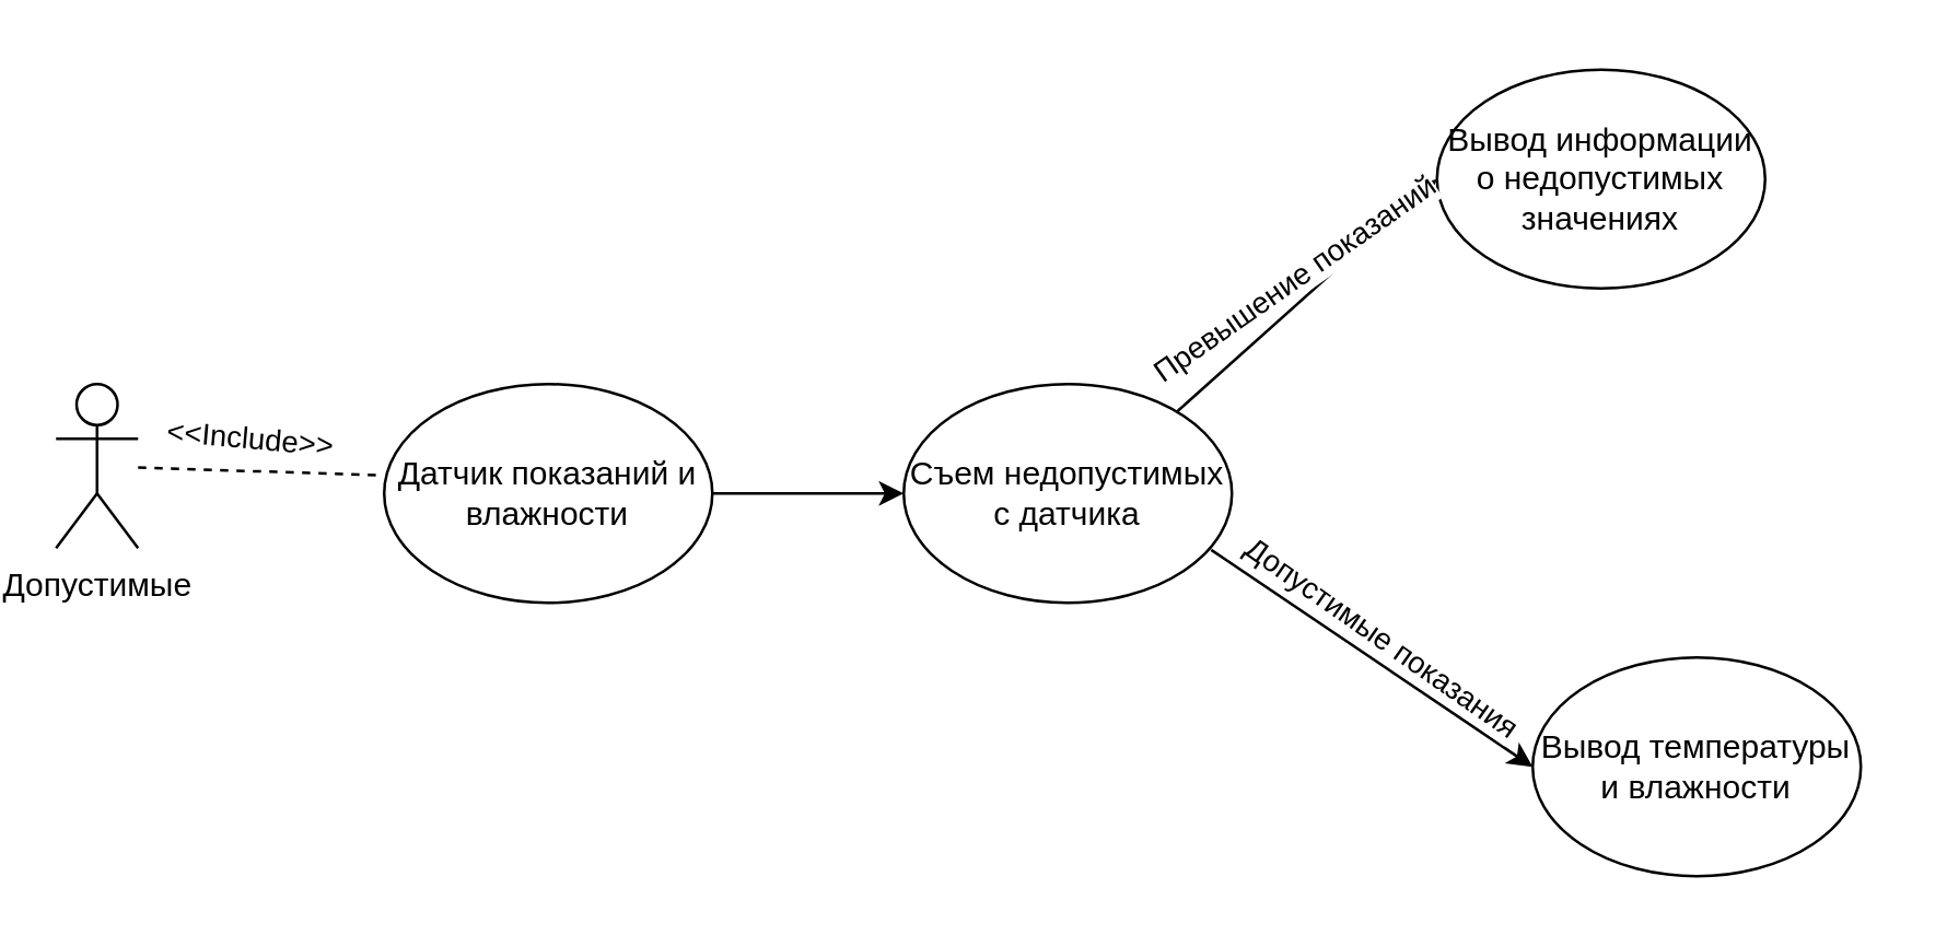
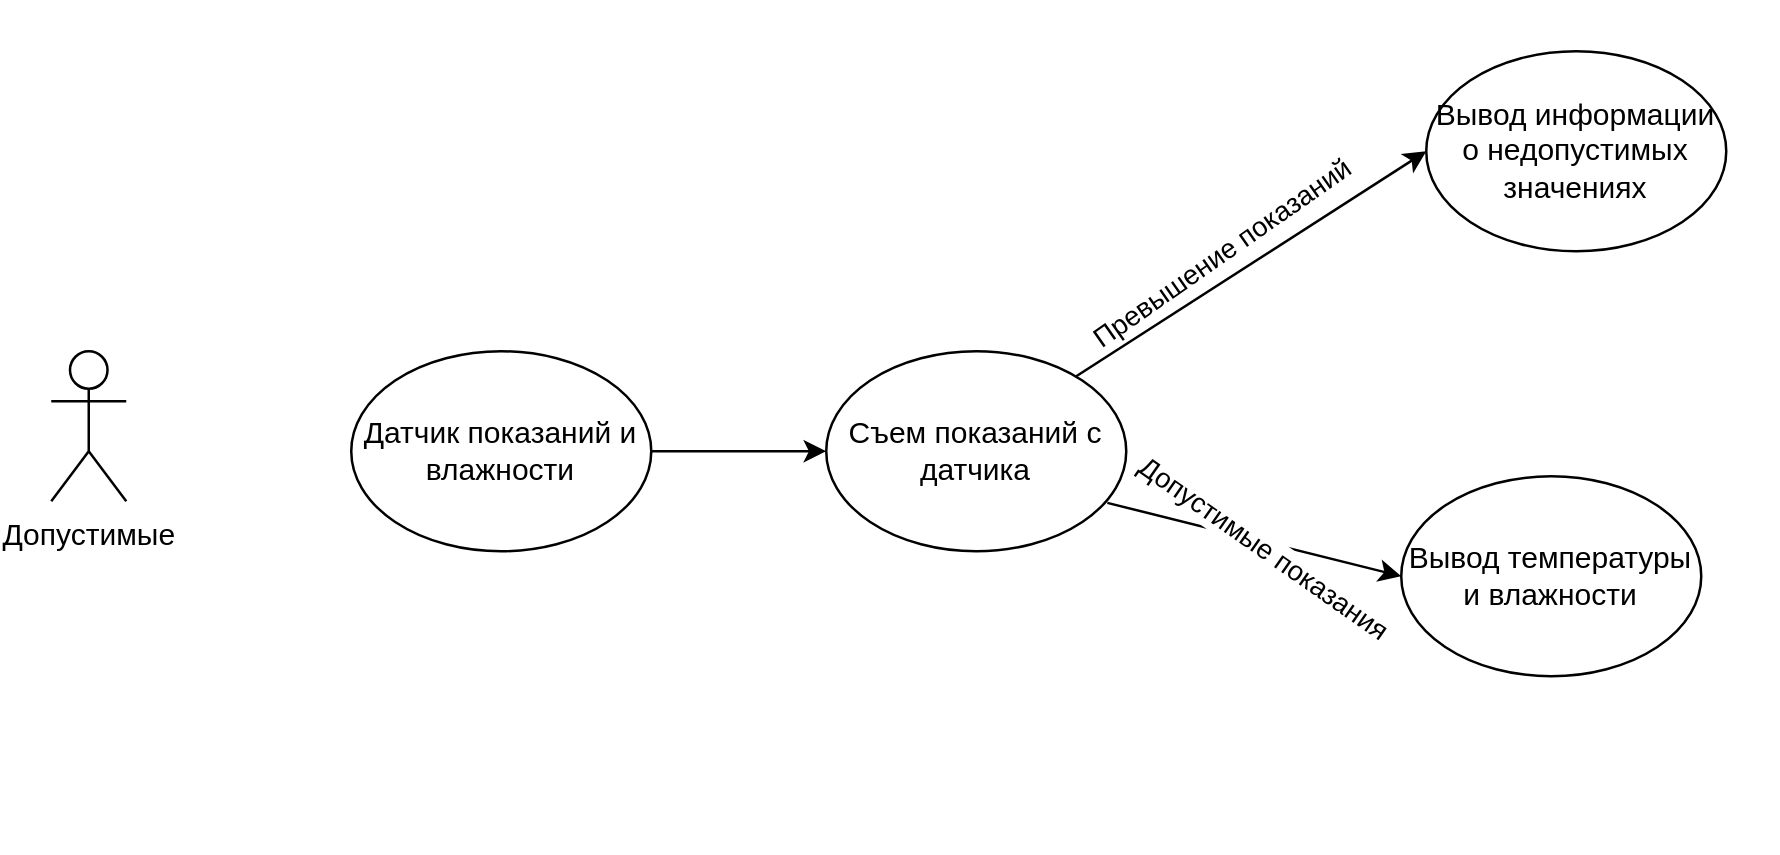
- <mxCell id="8" value="Вывод информации о недопустимых значениях" style="ellipse;whiteSpace=wrap;html=1;" vertex="1" parent="1"><mxGeometry x="525" y="25" width="120" height="80" as="geometry" /></mxCell>
+ <mxCell id="8" value="Вывод информации о недопустимых значениях" style="ellipse;whiteSpace=wrap;html=1;" vertex="1" parent="1"><mxGeometry x="570" y="20" width="120" height="80" as="geometry" /></mxCell>
- <mxCell id="4" value="" style="endArrow=none;dashed=1;html=1;rounded=0;entryX=-0.013;entryY=0.417;entryDx=0;entryDy=0;entryPerimeter=0;" edge="1" parent="1" source="2" target="3"><mxGeometry width="50" height="50" relative="1" as="geometry"><mxPoint x="80" y="210" as="sourcePoint" /><mxPoint x="130" y="160" as="targetPoint" /></mxGeometry></mxCell>
- <mxCell id="5" value="&amp;lt;&amp;lt;Include&amp;gt;&amp;gt;" style="edgeLabel;html=1;align=center;verticalAlign=middle;resizable=0;points=[];rotation=5;" vertex="1" connectable="0" parent="4"><mxGeometry x="-0.282" y="2" relative="1" as="geometry"><mxPoint x="8" y="-10" as="offset" /></mxGeometry></mxCell>
- <mxCell id="6" value="Съем недопустимых с датчика" style="ellipse;whiteSpace=wrap;html=1;" vertex="1" parent="1"><mxGeometry x="330" y="140" width="120" height="80" as="geometry" /></mxCell>
+ <mxCell id="6" value="Съем показаний с датчика" style="ellipse;whiteSpace=wrap;html=1;" vertex="1" parent="1"><mxGeometry x="330" y="140" width="120" height="80" as="geometry" /></mxCell>
- <mxCell id="11" value="Вывод температуры и влажности" style="ellipse;whiteSpace=wrap;html=1;" vertex="1" parent="1"><mxGeometry x="560" y="240" width="120" height="80" as="geometry" /></mxCell>
+ <mxCell id="11" value="Вывод температуры и влажности" style="ellipse;whiteSpace=wrap;html=1;" vertex="1" parent="1"><mxGeometry x="560" y="190" width="120" height="80" as="geometry" /></mxCell>
